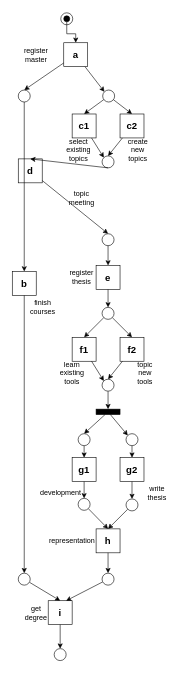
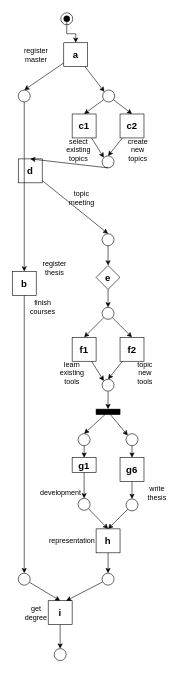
- <mxCell id="47" value="register thesis" style="text;html=1;strokeColor=none;fillColor=none;align=center;verticalAlign=middle;whiteSpace=wrap;rounded=0;" vertex="1" parent="1"><mxGeometry x="116" y="452" width="40" height="20" as="geometry" /></mxCell>
+ <mxCell id="47" value="register thesis" style="text;html=1;strokeColor=none;fillColor=none;align=center;verticalAlign=middle;whiteSpace=wrap;rounded=0;" vertex="1" parent="1"><mxGeometry x="71" y="437" width="40" height="20" as="geometry" /></mxCell>
- <mxCell id="25" value="&lt;b&gt;&lt;font style=&quot;font-size: 16px&quot;&gt;e&lt;/font&gt;&lt;/b&gt;" style="rounded=0;whiteSpace=wrap;html=1;fillColor=none;" vertex="1" parent="1"><mxGeometry x="160" y="442" width="40" height="40" as="geometry" /></mxCell>
+ <mxCell id="25" value="&lt;b&gt;&lt;font style=&quot;font-size: 16px&quot;&gt;e&lt;/font&gt;&lt;/b&gt;" style="rhombus;whiteSpace=wrap;html=1;fillColor=none;" vertex="1" parent="1"><mxGeometry x="160" y="442" width="40" height="40" as="geometry" /></mxCell>
- <mxCell id="33" value="&lt;b&gt;&lt;font style=&quot;font-size: 16px&quot;&gt;g1&lt;/font&gt;&lt;/b&gt;" style="rounded=0;whiteSpace=wrap;html=1;fillColor=none;" vertex="1" parent="1"><mxGeometry x="120" y="763" width="40" height="40" as="geometry" /></mxCell>
+ <mxCell id="33" value="&lt;b&gt;&lt;font style=&quot;font-size: 16px&quot;&gt;g1&lt;/font&gt;&lt;/b&gt;" style="rounded=0;whiteSpace=wrap;html=1;fillColor=none;" vertex="1" parent="1"><mxGeometry x="120" y="763" width="40" height="25" as="geometry" /></mxCell>
- <mxCell id="31" value="&lt;b&gt;&lt;font style=&quot;font-size: 16px&quot;&gt;g2&lt;/font&gt;&lt;/b&gt;" style="rounded=0;whiteSpace=wrap;html=1;fillColor=none;" vertex="1" parent="1"><mxGeometry x="200" y="763" width="40" height="40" as="geometry" /></mxCell>
+ <mxCell id="31" value="&lt;b&gt;&lt;font style=&quot;font-size: 16px&quot;&gt;g6&lt;/font&gt;&lt;/b&gt;" style="rounded=0;whiteSpace=wrap;html=1;fillColor=none;" vertex="1" parent="1"><mxGeometry x="200" y="763" width="40" height="40" as="geometry" /></mxCell>
